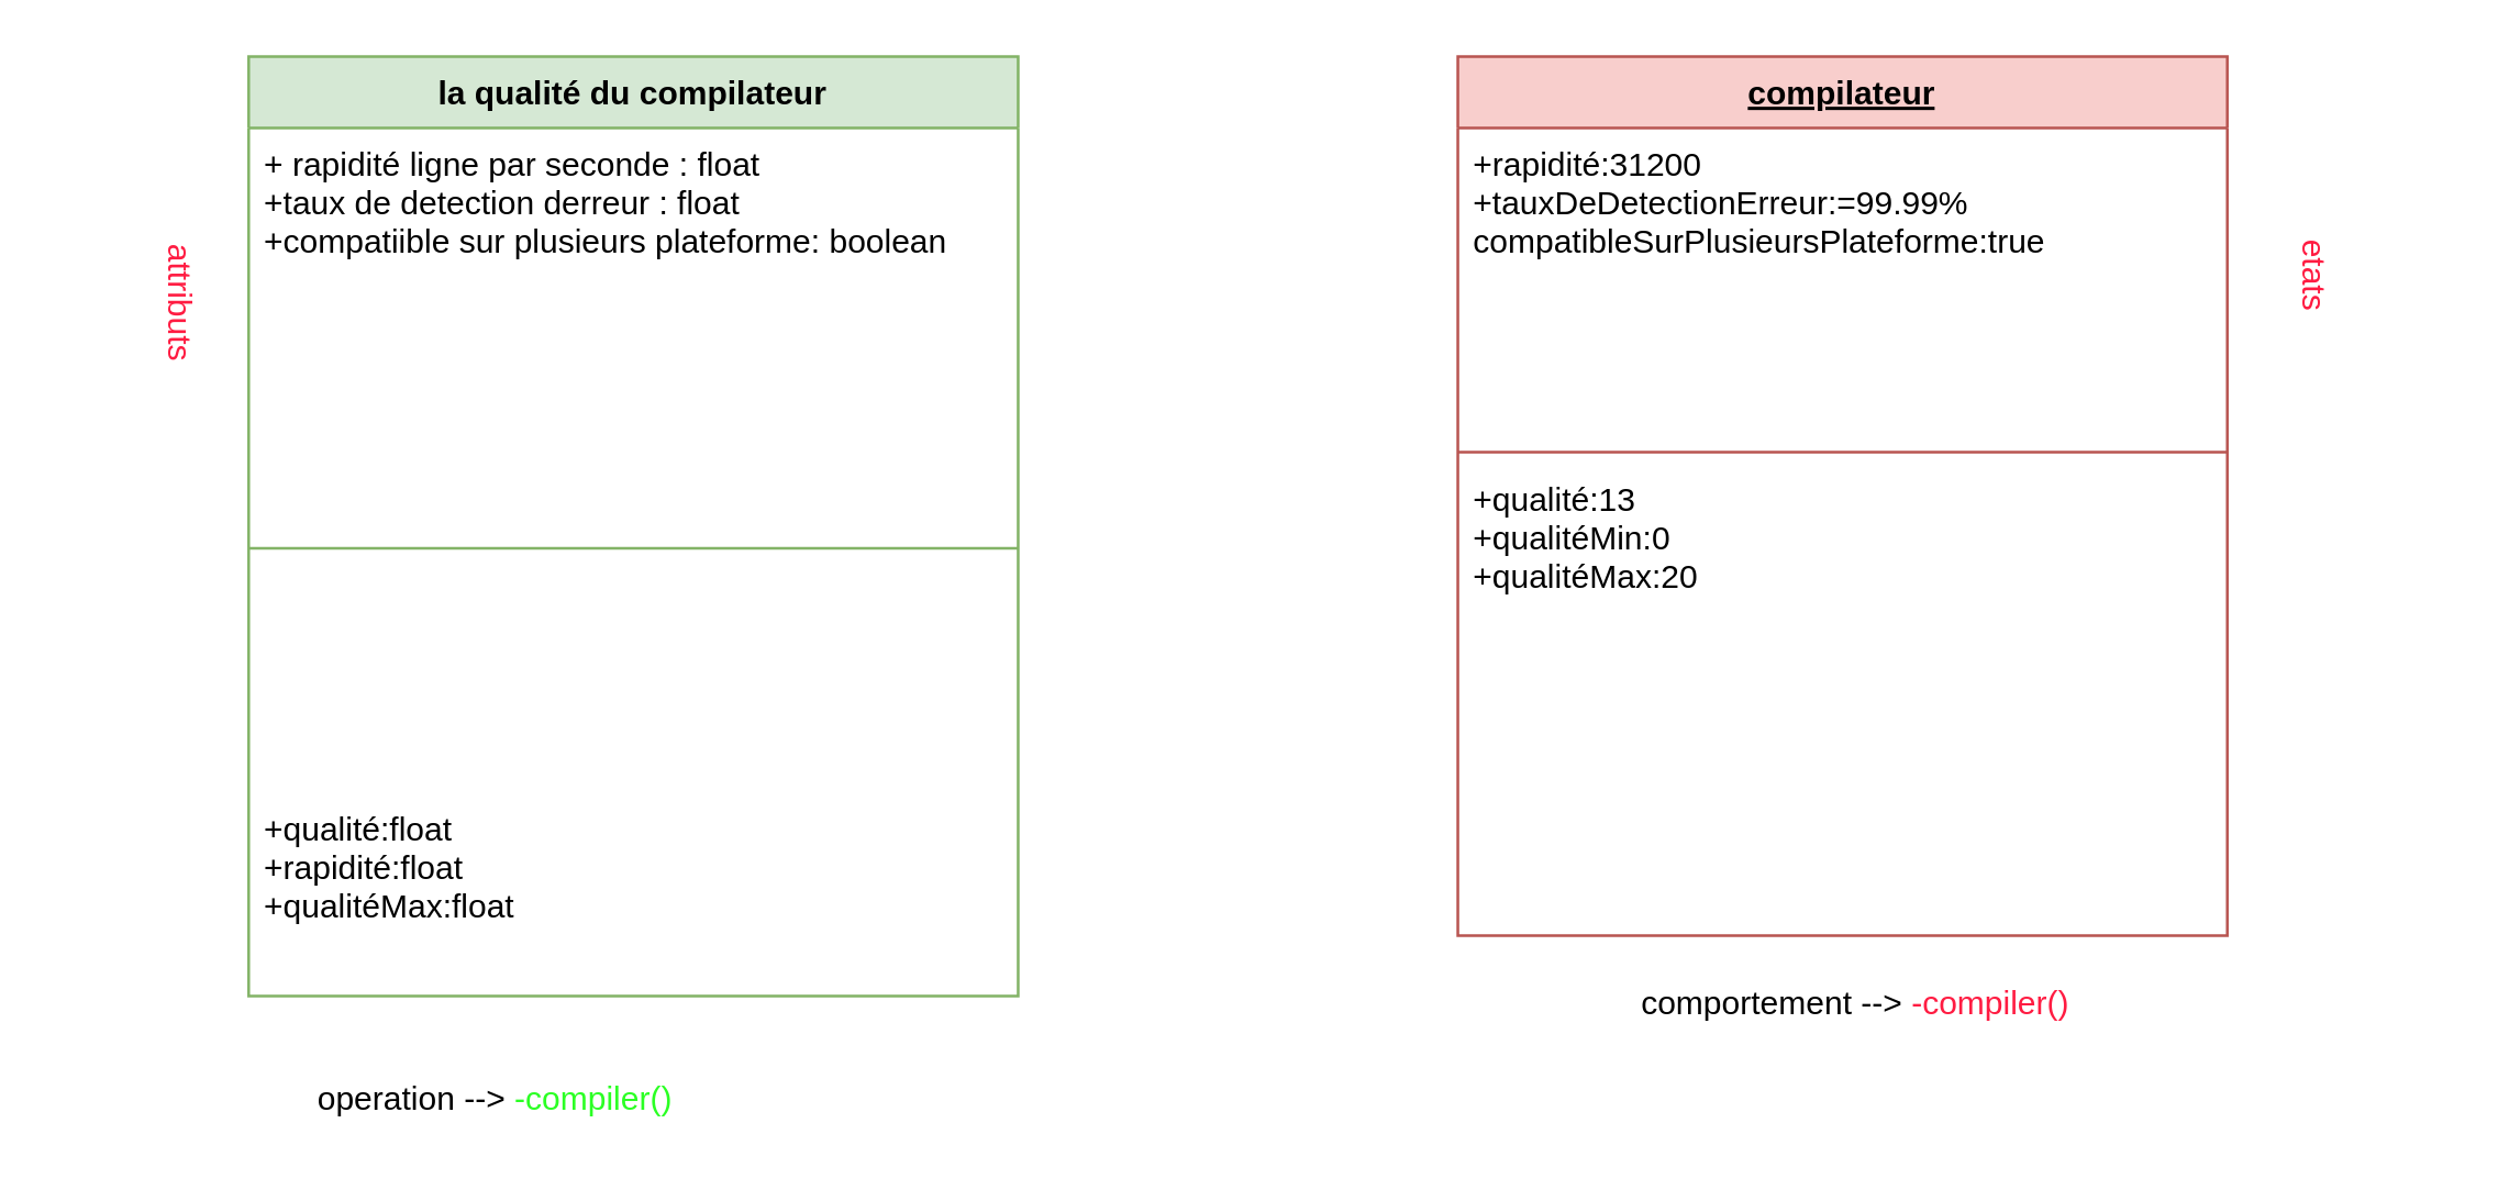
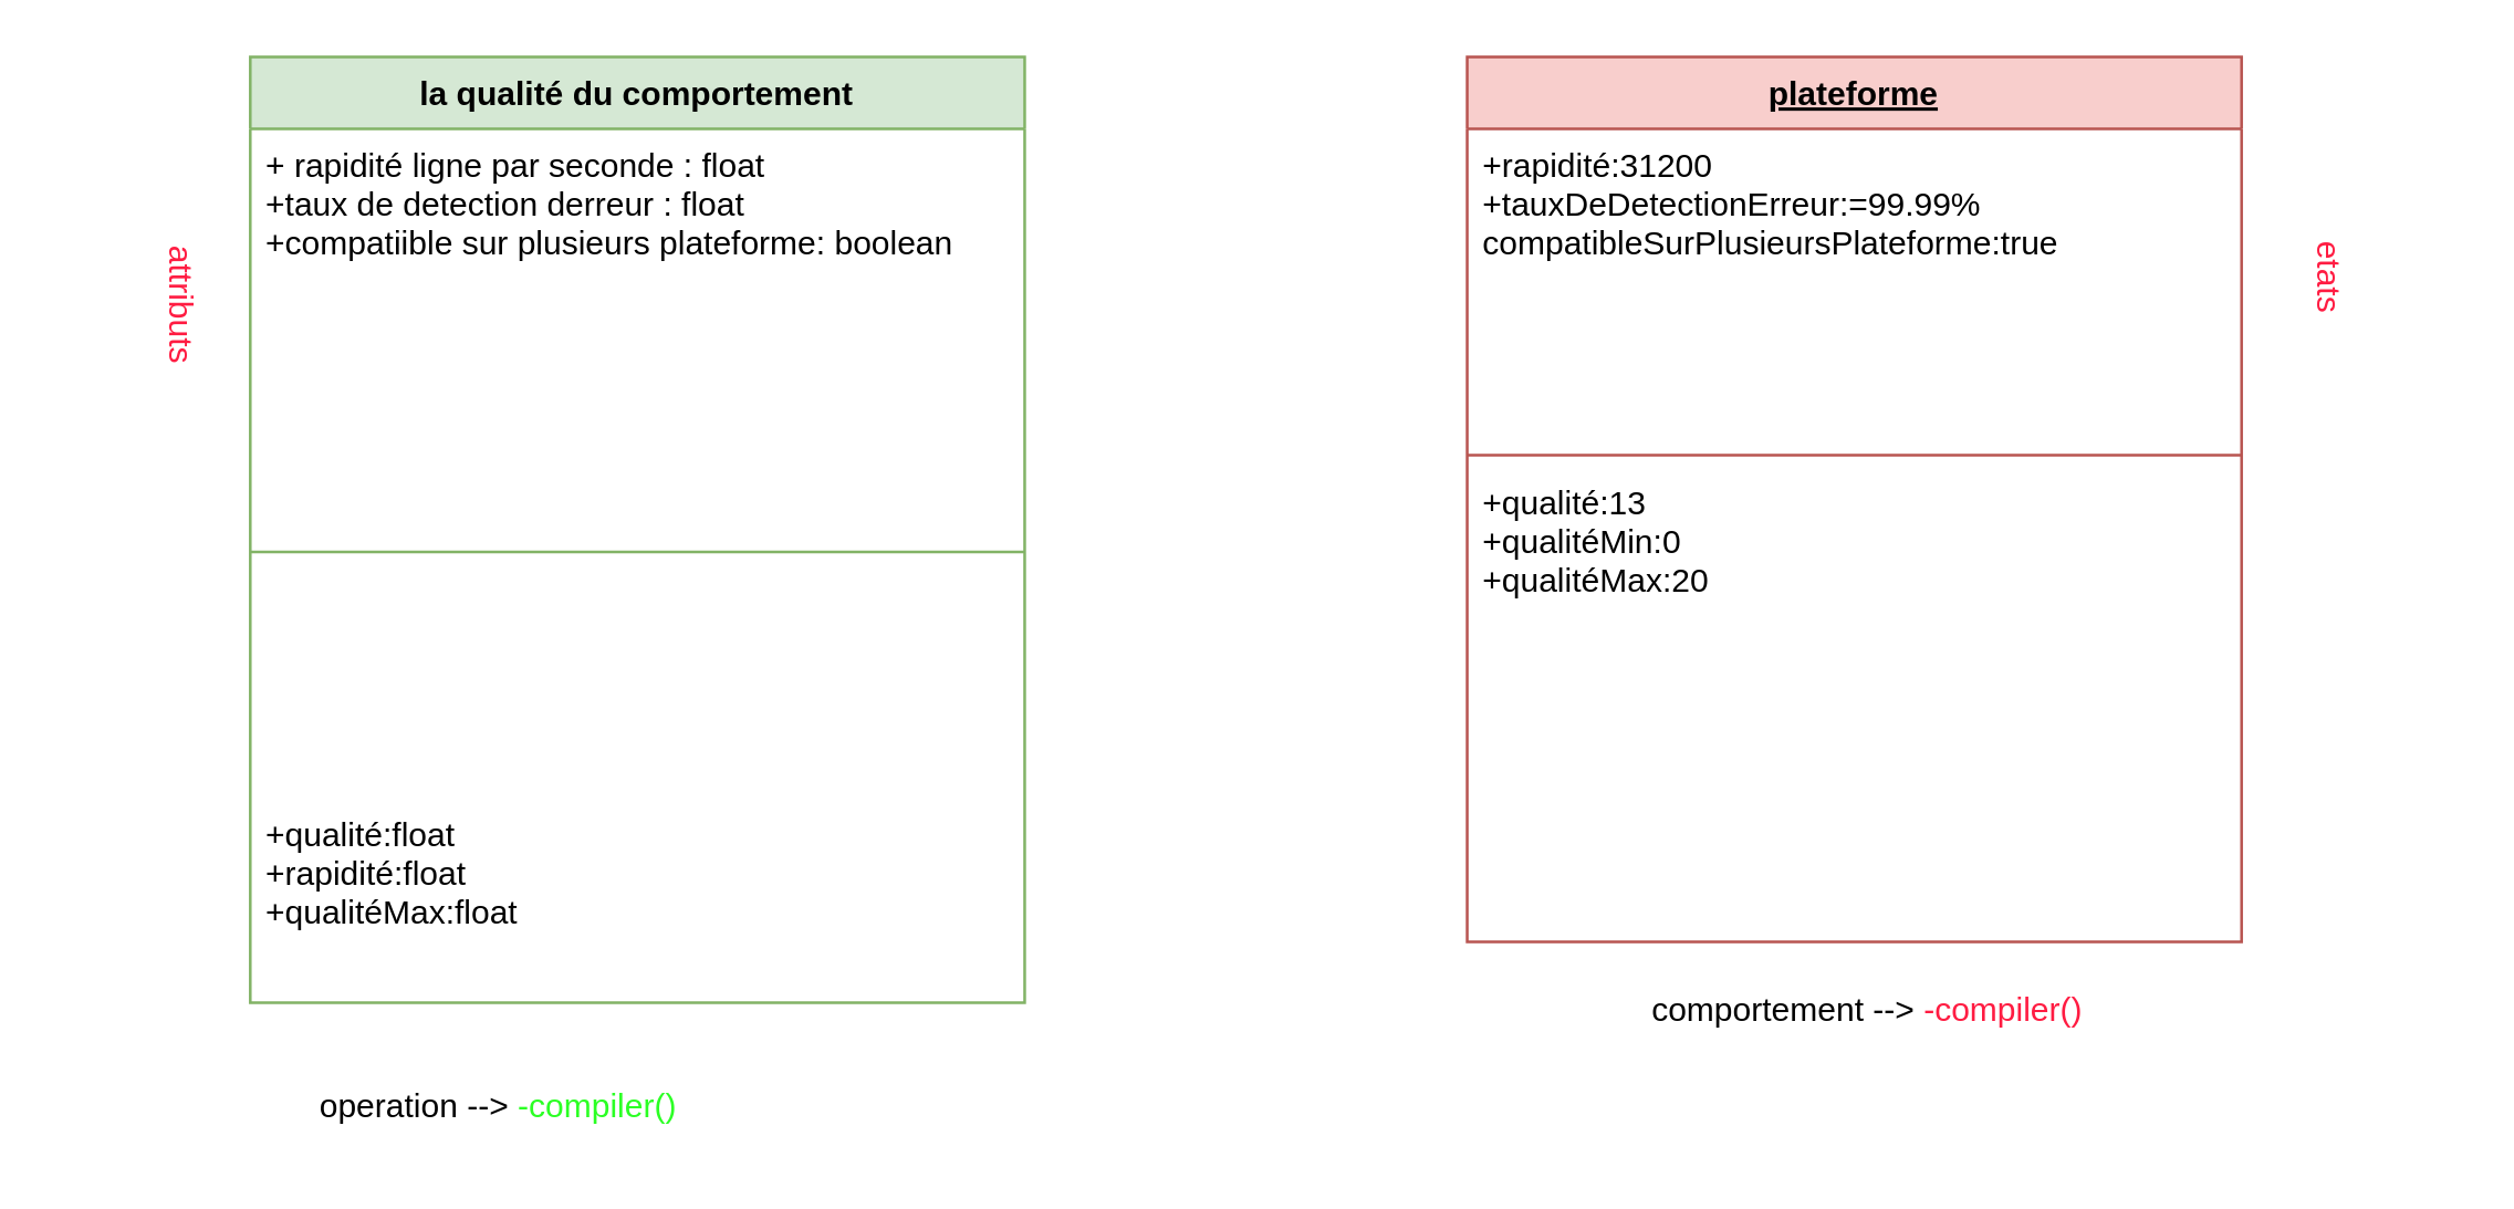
- <mxCell id="2" value="la qualité du compilateur" style="swimlane;fontStyle=1;align=center;verticalAlign=top;childLayout=stackLayout;horizontal=1;startSize=26;horizontalStack=0;resizeParent=1;resizeParentMax=0;resizeLast=0;collapsible=1;marginBottom=0;fillColor=#d5e8d4;strokeColor=#82b366;" vertex="1" parent="1"><mxGeometry x="90" y="20" width="280" height="342" as="geometry" /></mxCell>
+ <mxCell id="2" value="la qualité du comportement" style="swimlane;fontStyle=1;align=center;verticalAlign=top;childLayout=stackLayout;horizontal=1;startSize=26;horizontalStack=0;resizeParent=1;resizeParentMax=0;resizeLast=0;collapsible=1;marginBottom=0;fillColor=#d5e8d4;strokeColor=#82b366;" vertex="1" parent="1"><mxGeometry x="90" y="20" width="280" height="342" as="geometry" /></mxCell>
- <mxCell id="6" value="compilateur" style="swimlane;fontStyle=5;align=center;verticalAlign=top;childLayout=stackLayout;horizontal=1;startSize=26;horizontalStack=0;resizeParent=1;resizeParentMax=0;resizeLast=0;collapsible=1;marginBottom=0;fillColor=#f8cecc;strokeColor=#b85450;" vertex="1" parent="1"><mxGeometry x="530" y="20" width="280" height="320" as="geometry" /></mxCell>
+ <mxCell id="6" value="plateforme" style="swimlane;fontStyle=5;align=center;verticalAlign=top;childLayout=stackLayout;horizontal=1;startSize=26;horizontalStack=0;resizeParent=1;resizeParentMax=0;resizeLast=0;collapsible=1;marginBottom=0;fillColor=#f8cecc;strokeColor=#b85450;" vertex="1" parent="1"><mxGeometry x="530" y="20" width="280" height="320" as="geometry" /></mxCell>
